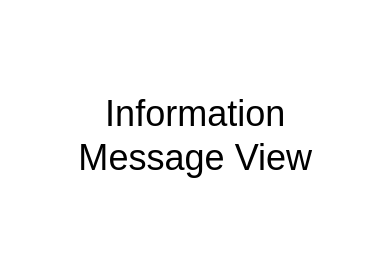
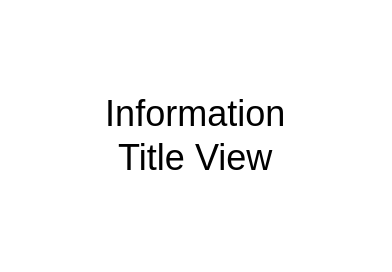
- <mxCell id="2" value="Information&lt;br&gt;Message View" style="text;html=1;strokeColor=none;fillColor=none;align=center;verticalAlign=middle;whiteSpace=wrap;rounded=0;fontSize=48;opacity=30;" parent="1" vertex="1"><mxGeometry x="20" y="20" width="480" height="320" as="geometry" /></mxCell>
+ <mxCell id="2" value="Information&lt;br&gt;Title View" style="text;html=1;strokeColor=none;fillColor=none;align=center;verticalAlign=middle;whiteSpace=wrap;rounded=0;fontSize=48;opacity=30;" parent="1" vertex="1"><mxGeometry x="20" y="20" width="480" height="320" as="geometry" /></mxCell>
